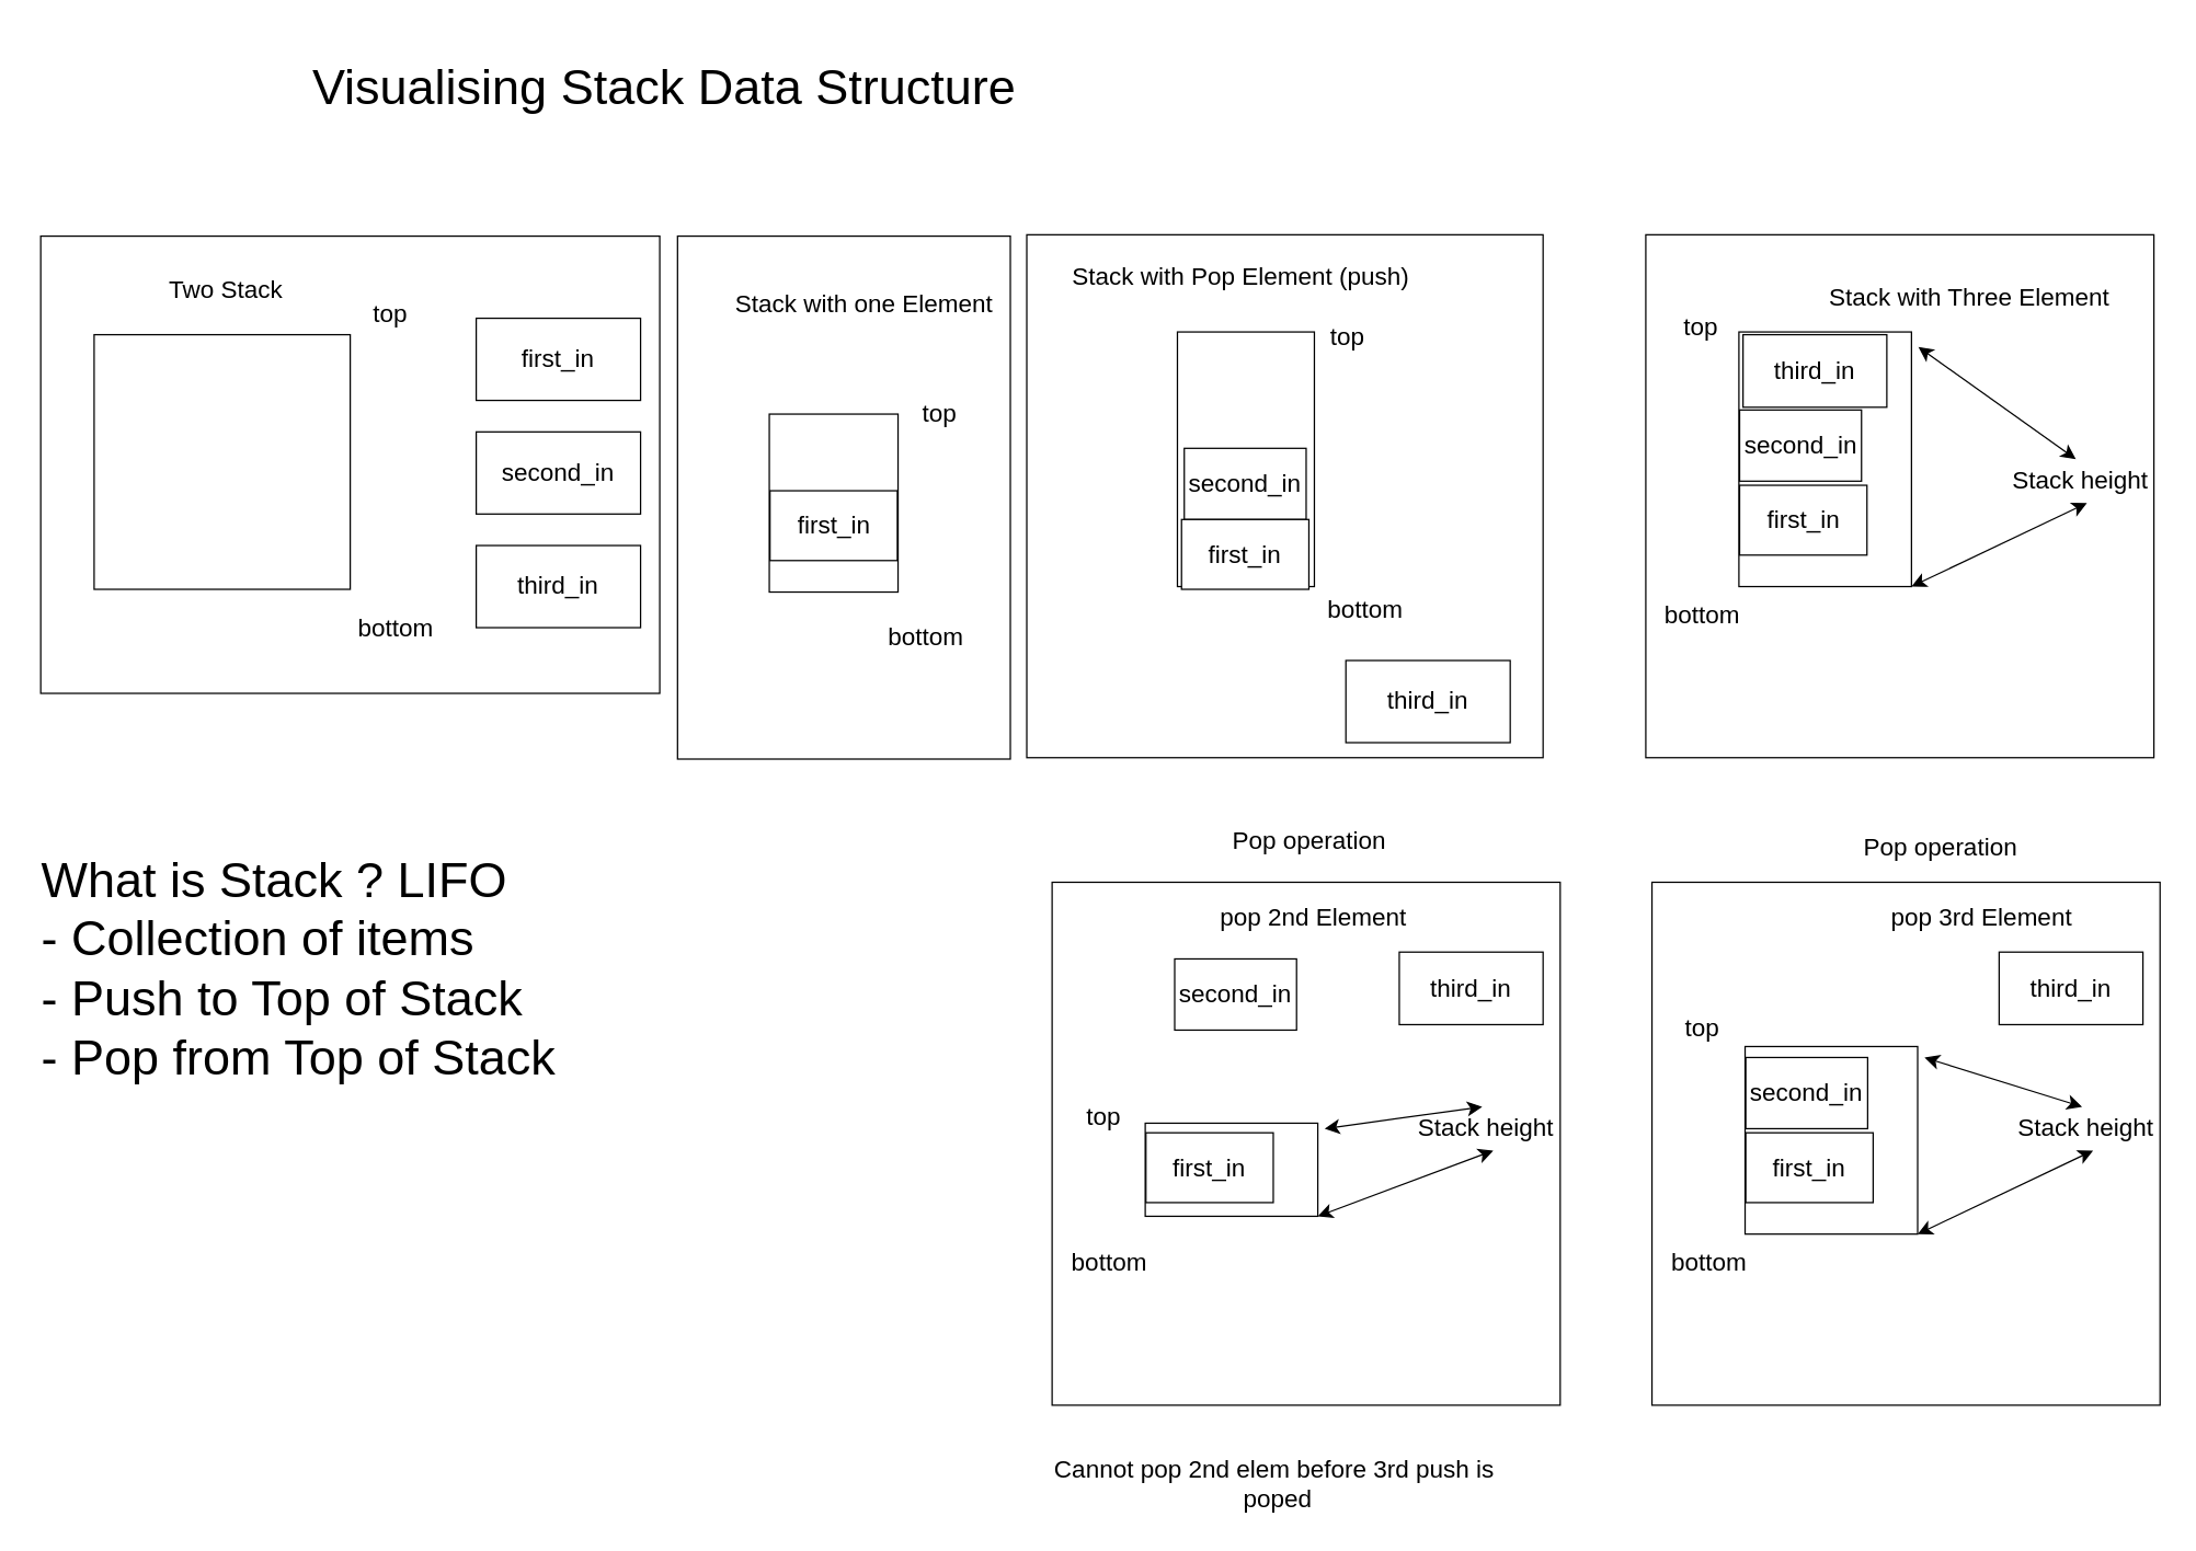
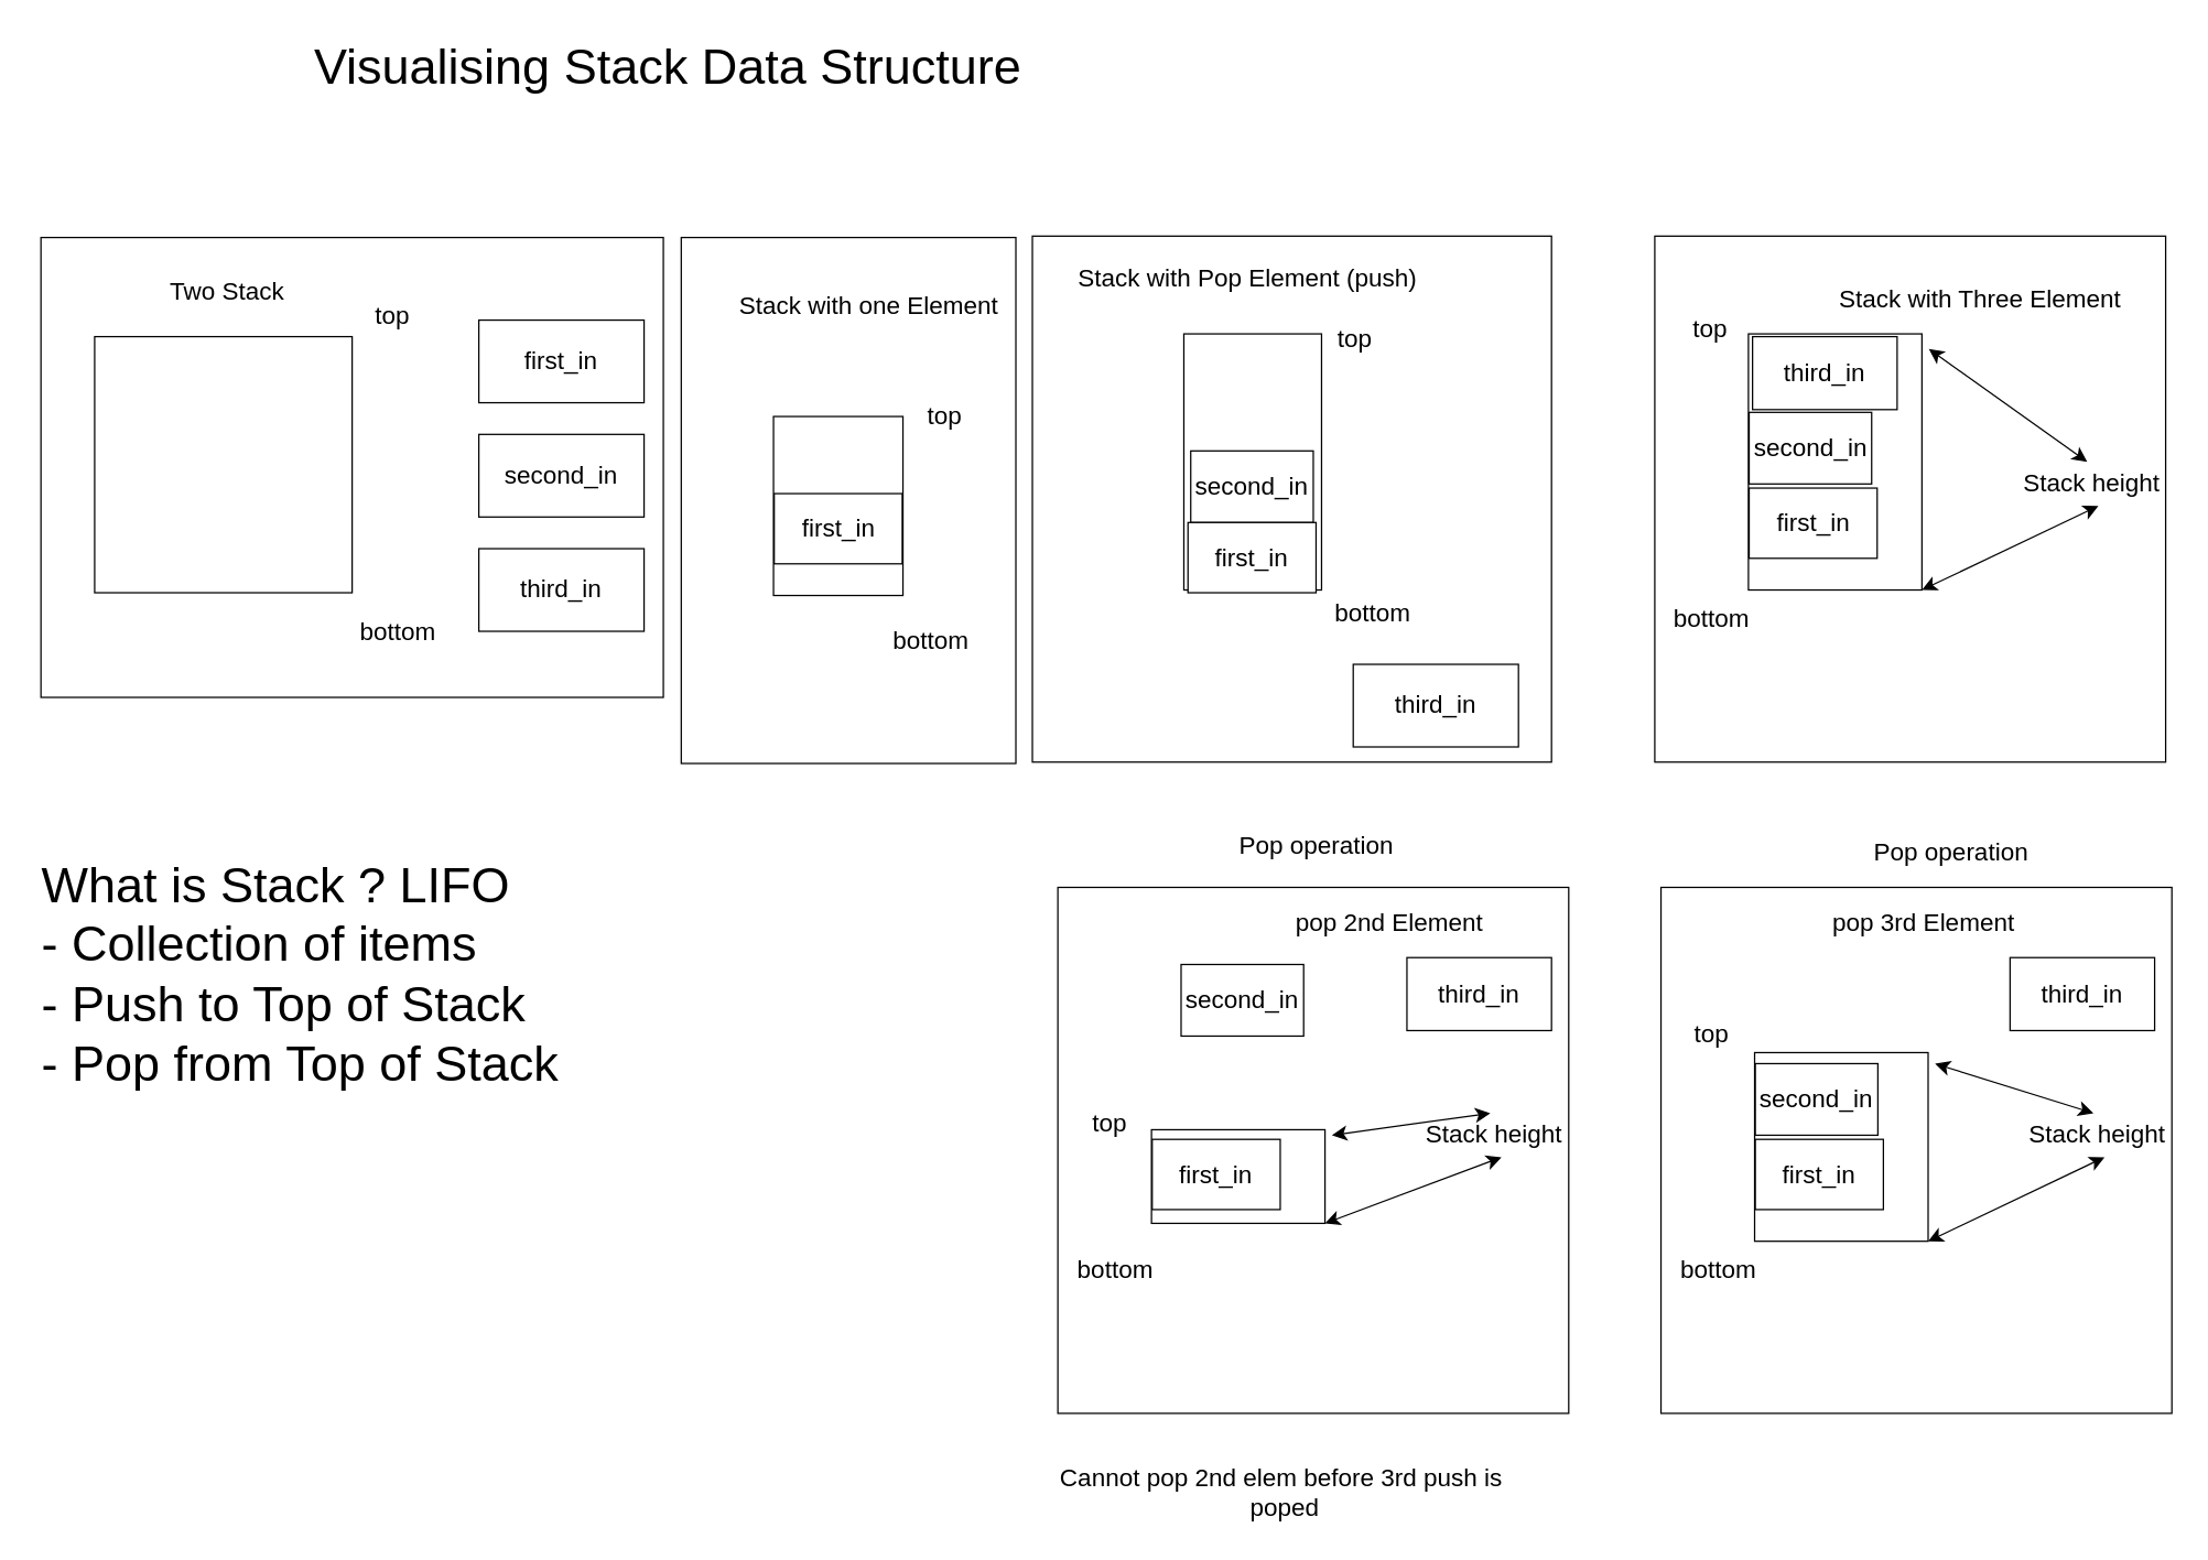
- <mxCell id="6" value="&lt;font style=&quot;font-size: 36px;&quot;&gt;Visualising Stack Data Structure&lt;/font&gt;" style="text;html=1;align=center;verticalAlign=middle;resizable=0;points=[];autosize=1;strokeColor=none;fillColor=none;" parent="1" vertex="1"><mxGeometry x="218" y="35" width="532" height="55" as="geometry" /></mxCell>
+ <mxCell id="6" value="&lt;font style=&quot;font-size: 36px;&quot;&gt;Visualising Stack Data Structure&lt;/font&gt;" style="text;html=1;align=center;verticalAlign=middle;resizable=0;points=[];autosize=1;strokeColor=none;fillColor=none;" parent="1" vertex="1"><mxGeometry x="218" y="20" width="532" height="55" as="geometry" /></mxCell>
- <mxCell id="58" value="pop 2nd Element" style="text;html=1;align=center;verticalAlign=middle;resizable=0;points=[];autosize=1;strokeColor=none;fillColor=none;fontSize=18;" vertex="1" parent="1"><mxGeometry x="881" y="653" width="154" height="34" as="geometry" /></mxCell>
+ <mxCell id="58" value="pop 2nd Element" style="text;html=1;align=center;verticalAlign=middle;resizable=0;points=[];autosize=1;strokeColor=none;fillColor=none;fontSize=18;" vertex="1" parent="1"><mxGeometry x="931" y="653" width="154" height="34" as="geometry" /></mxCell>
- <mxCell id="47" value="pop 3rd Element" style="text;html=1;align=center;verticalAlign=middle;resizable=0;points=[];autosize=1;strokeColor=none;fillColor=none;fontSize=18;" vertex="1" parent="1"><mxGeometry x="1371" y="653" width="150" height="34" as="geometry" /></mxCell>
+ <mxCell id="47" value="pop 3rd Element" style="text;html=1;align=center;verticalAlign=middle;resizable=0;points=[];autosize=1;strokeColor=none;fillColor=none;fontSize=18;" vertex="1" parent="1"><mxGeometry x="1321" y="653" width="150" height="34" as="geometry" /></mxCell>
